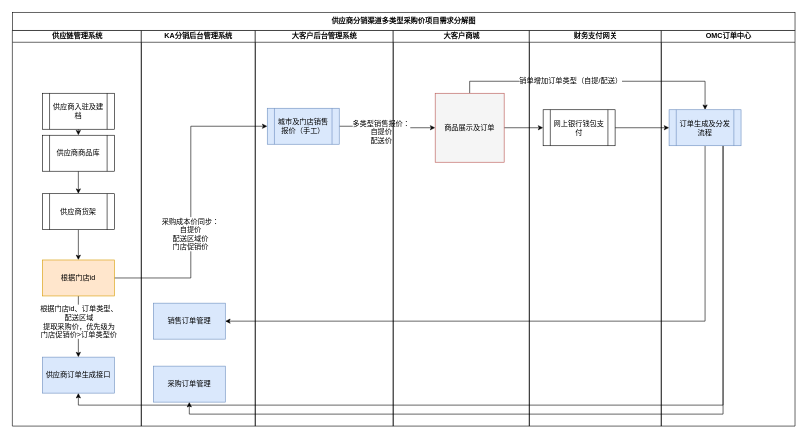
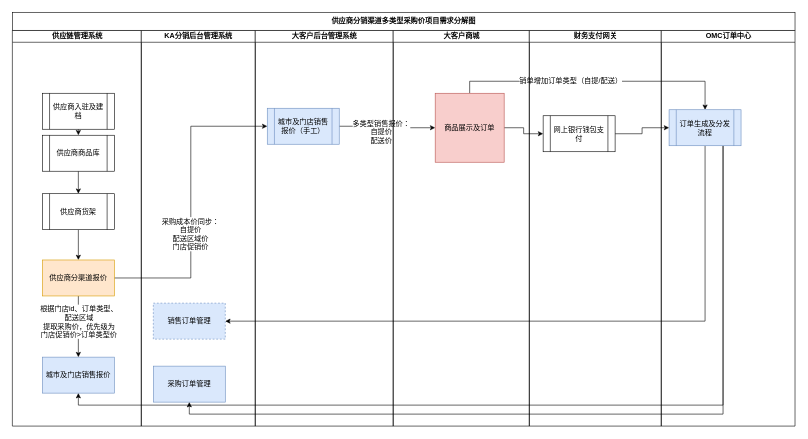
- <mxCell id="22" value="商品展示及订单" style="whiteSpace=wrap;html=1;aspect=fixed;fillColor=#f5f5f5;strokeColor=#b85450;" parent="1" vertex="1"><mxGeometry x="725" y="155" width="115" height="115" as="geometry" /></mxCell>
+ <mxCell id="22" value="商品展示及订单" style="whiteSpace=wrap;html=1;aspect=fixed;fillColor=#f8cecc;strokeColor=#b85450;" parent="1" vertex="1"><mxGeometry x="725" y="155" width="115" height="115" as="geometry" /></mxCell>
- <mxCell id="28" value="网上银行钱包支付" style="shape=process;whiteSpace=wrap;html=1;backgroundOutline=1;" parent="1" vertex="1"><mxGeometry x="905" y="182.5" width="120" height="60" as="geometry" /></mxCell>
+ <mxCell id="28" value="网上银行钱包支付" style="shape=process;whiteSpace=wrap;html=1;backgroundOutline=1;" parent="1" vertex="1"><mxGeometry x="905" y="192.5" width="120" height="60" as="geometry" /></mxCell>
- <mxCell id="13" value="根据门店id" style="rounded=0;whiteSpace=wrap;html=1;fillColor=#ffe6cc;strokeColor=#d79b00;" parent="1" vertex="1"><mxGeometry x="70" y="433" width="120" height="60" as="geometry" /></mxCell>
+ <mxCell id="13" value="供应商分渠道报价" style="rounded=0;whiteSpace=wrap;html=1;fillColor=#ffe6cc;strokeColor=#d79b00;" parent="1" vertex="1"><mxGeometry x="70" y="433" width="120" height="60" as="geometry" /></mxCell>
- <mxCell id="14" value="销售订单管理" style="rounded=0;whiteSpace=wrap;html=1;fillColor=#dae8fc;strokeColor=#6c8ebf;" parent="1" vertex="1"><mxGeometry x="255" y="505" width="120" height="60" as="geometry" /></mxCell>
+ <mxCell id="14" value="销售订单管理" style="rounded=0;whiteSpace=wrap;html=1;fillColor=#dae8fc;strokeColor=#6c8ebf;dashed=1;" parent="1" vertex="1"><mxGeometry x="255" y="505" width="120" height="60" as="geometry" /></mxCell>
- <mxCell id="8" value="供应商订单生成接口" style="rounded=0;whiteSpace=wrap;html=1;fillColor=#dae8fc;strokeColor=#6c8ebf;" parent="1" vertex="1"><mxGeometry x="70" y="595" width="120" height="60" as="geometry" /></mxCell>
+ <mxCell id="8" value="城市及门店销售报价" style="rounded=0;whiteSpace=wrap;html=1;fillColor=#dae8fc;strokeColor=#6c8ebf;" parent="1" vertex="1"><mxGeometry x="70" y="595" width="120" height="60" as="geometry" /></mxCell>
